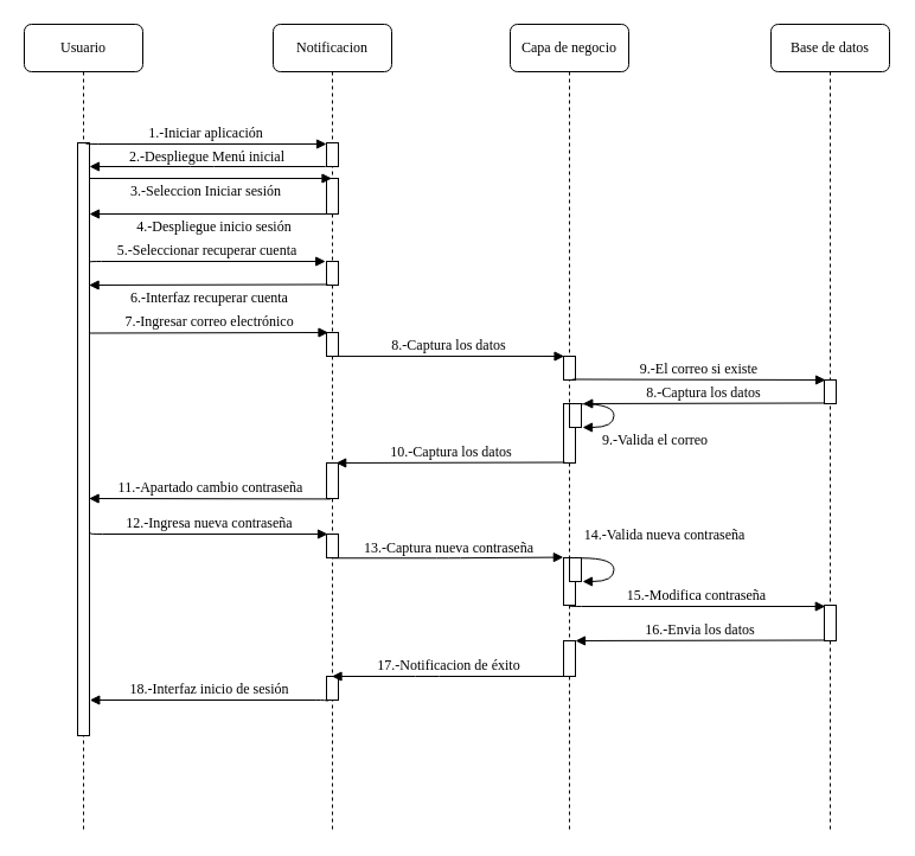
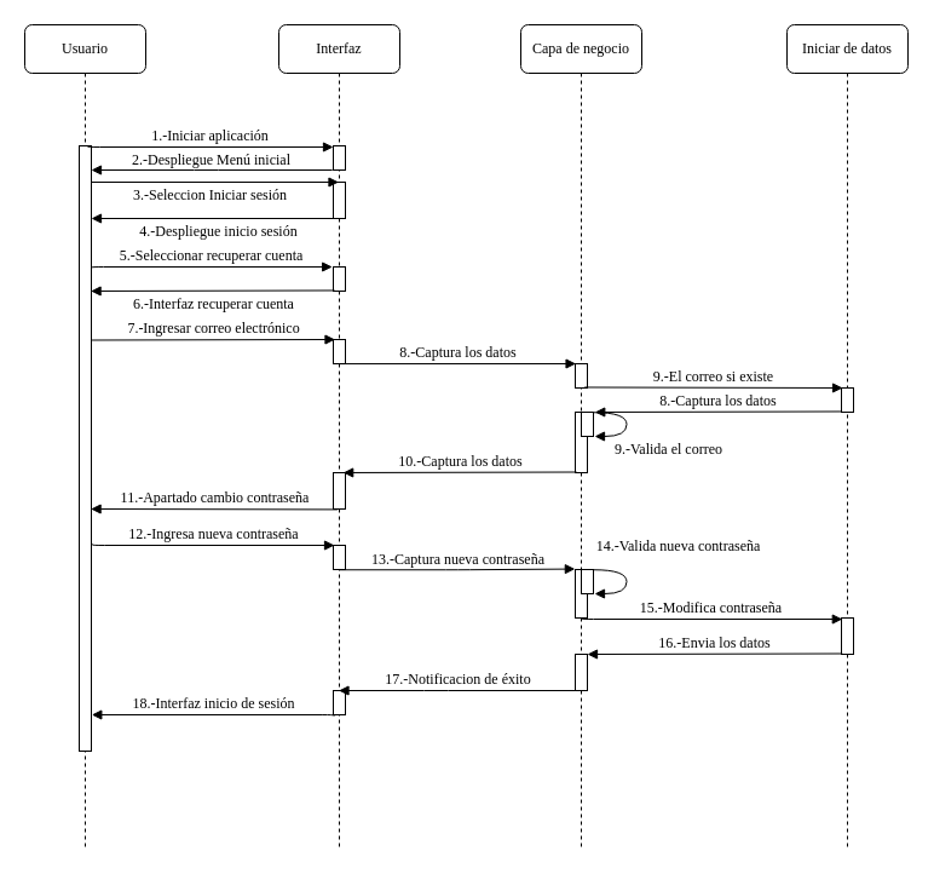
- <mxCell id="2" value="Notificacion" style="shape=umlLifeline;perimeter=lifelinePerimeter;whiteSpace=wrap;html=1;container=1;collapsible=0;recursiveResize=0;outlineConnect=0;rounded=1;shadow=0;comic=0;labelBackgroundColor=none;strokeWidth=1;fontFamily=Verdana;fontSize=12;align=center;" vertex="1" parent="1"><mxGeometry x="230" y="20" width="100" height="680" as="geometry" /></mxCell>
+ <mxCell id="2" value="Interfaz" style="shape=umlLifeline;perimeter=lifelinePerimeter;whiteSpace=wrap;html=1;container=1;collapsible=0;recursiveResize=0;outlineConnect=0;rounded=1;shadow=0;comic=0;labelBackgroundColor=none;strokeWidth=1;fontFamily=Verdana;fontSize=12;align=center;" vertex="1" parent="1"><mxGeometry x="230" y="20" width="100" height="680" as="geometry" /></mxCell>
- <mxCell id="19" value="Base de datos" style="shape=umlLifeline;perimeter=lifelinePerimeter;whiteSpace=wrap;html=1;container=1;collapsible=0;recursiveResize=0;outlineConnect=0;rounded=1;shadow=0;comic=0;labelBackgroundColor=none;strokeWidth=1;fontFamily=Verdana;fontSize=12;align=center;" vertex="1" parent="1"><mxGeometry x="650" y="20" width="100" height="680" as="geometry" /></mxCell>
+ <mxCell id="19" value="Iniciar de datos" style="shape=umlLifeline;perimeter=lifelinePerimeter;whiteSpace=wrap;html=1;container=1;collapsible=0;recursiveResize=0;outlineConnect=0;rounded=1;shadow=0;comic=0;labelBackgroundColor=none;strokeWidth=1;fontFamily=Verdana;fontSize=12;align=center;" vertex="1" parent="1"><mxGeometry x="650" y="20" width="100" height="680" as="geometry" /></mxCell>
